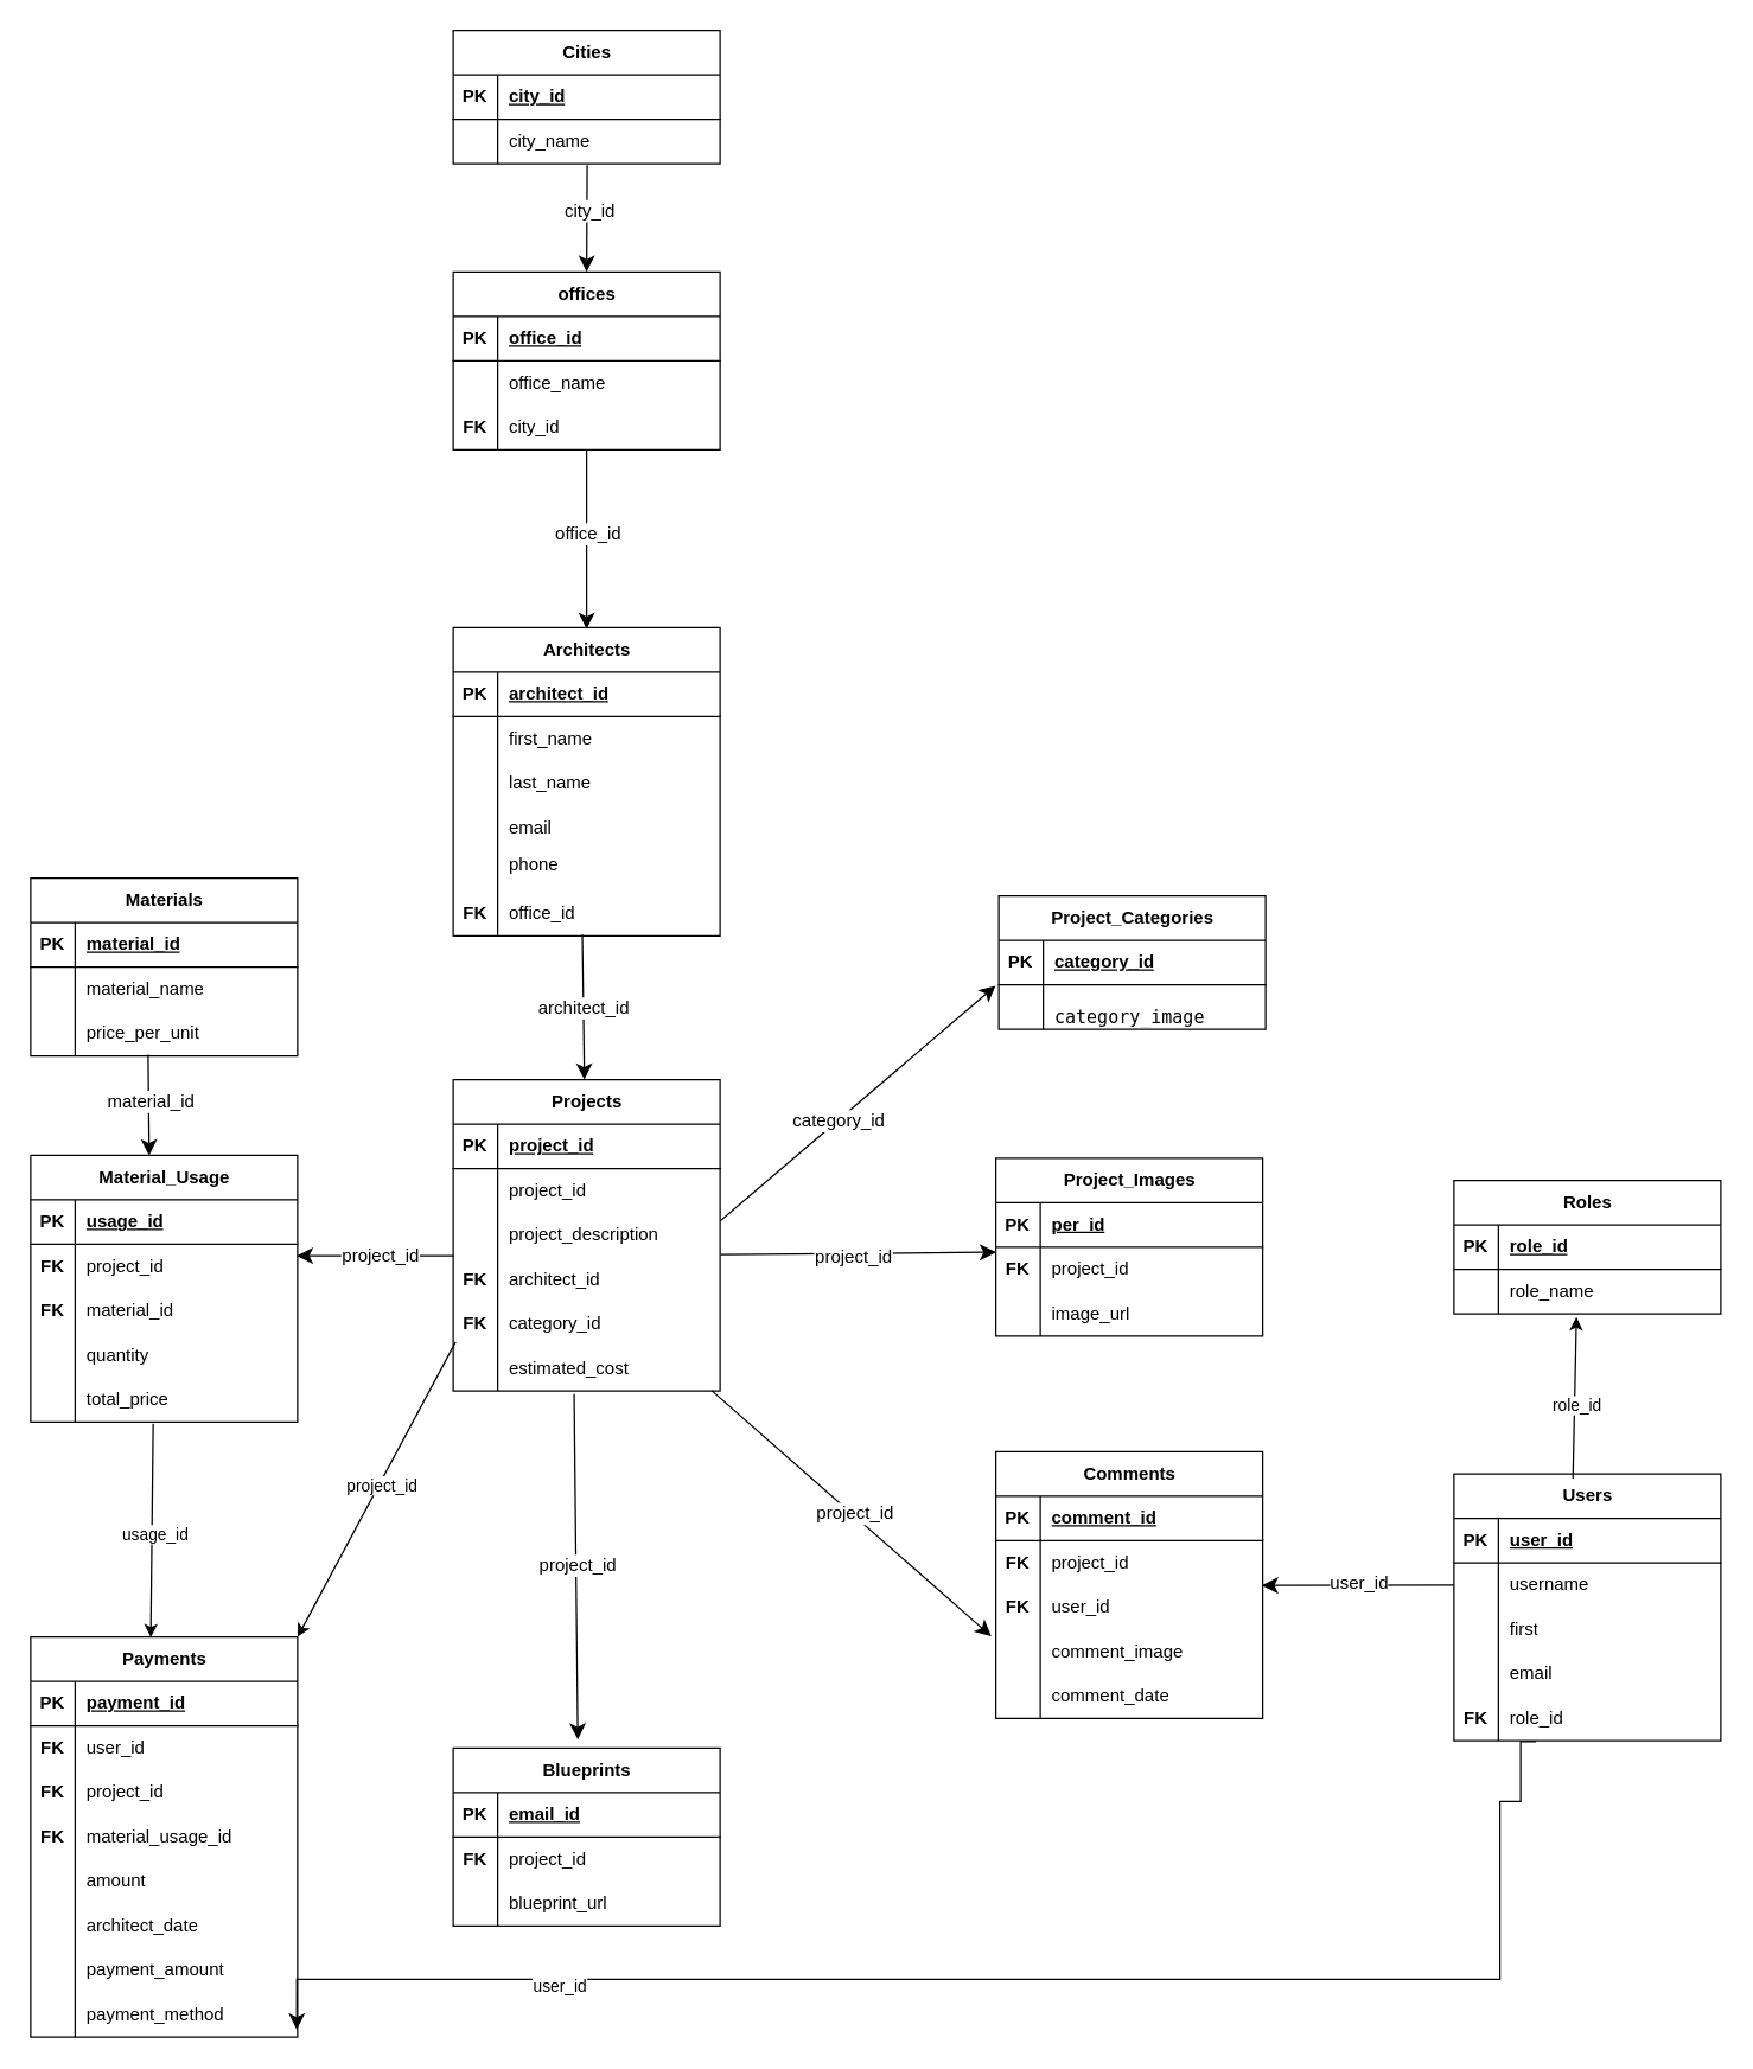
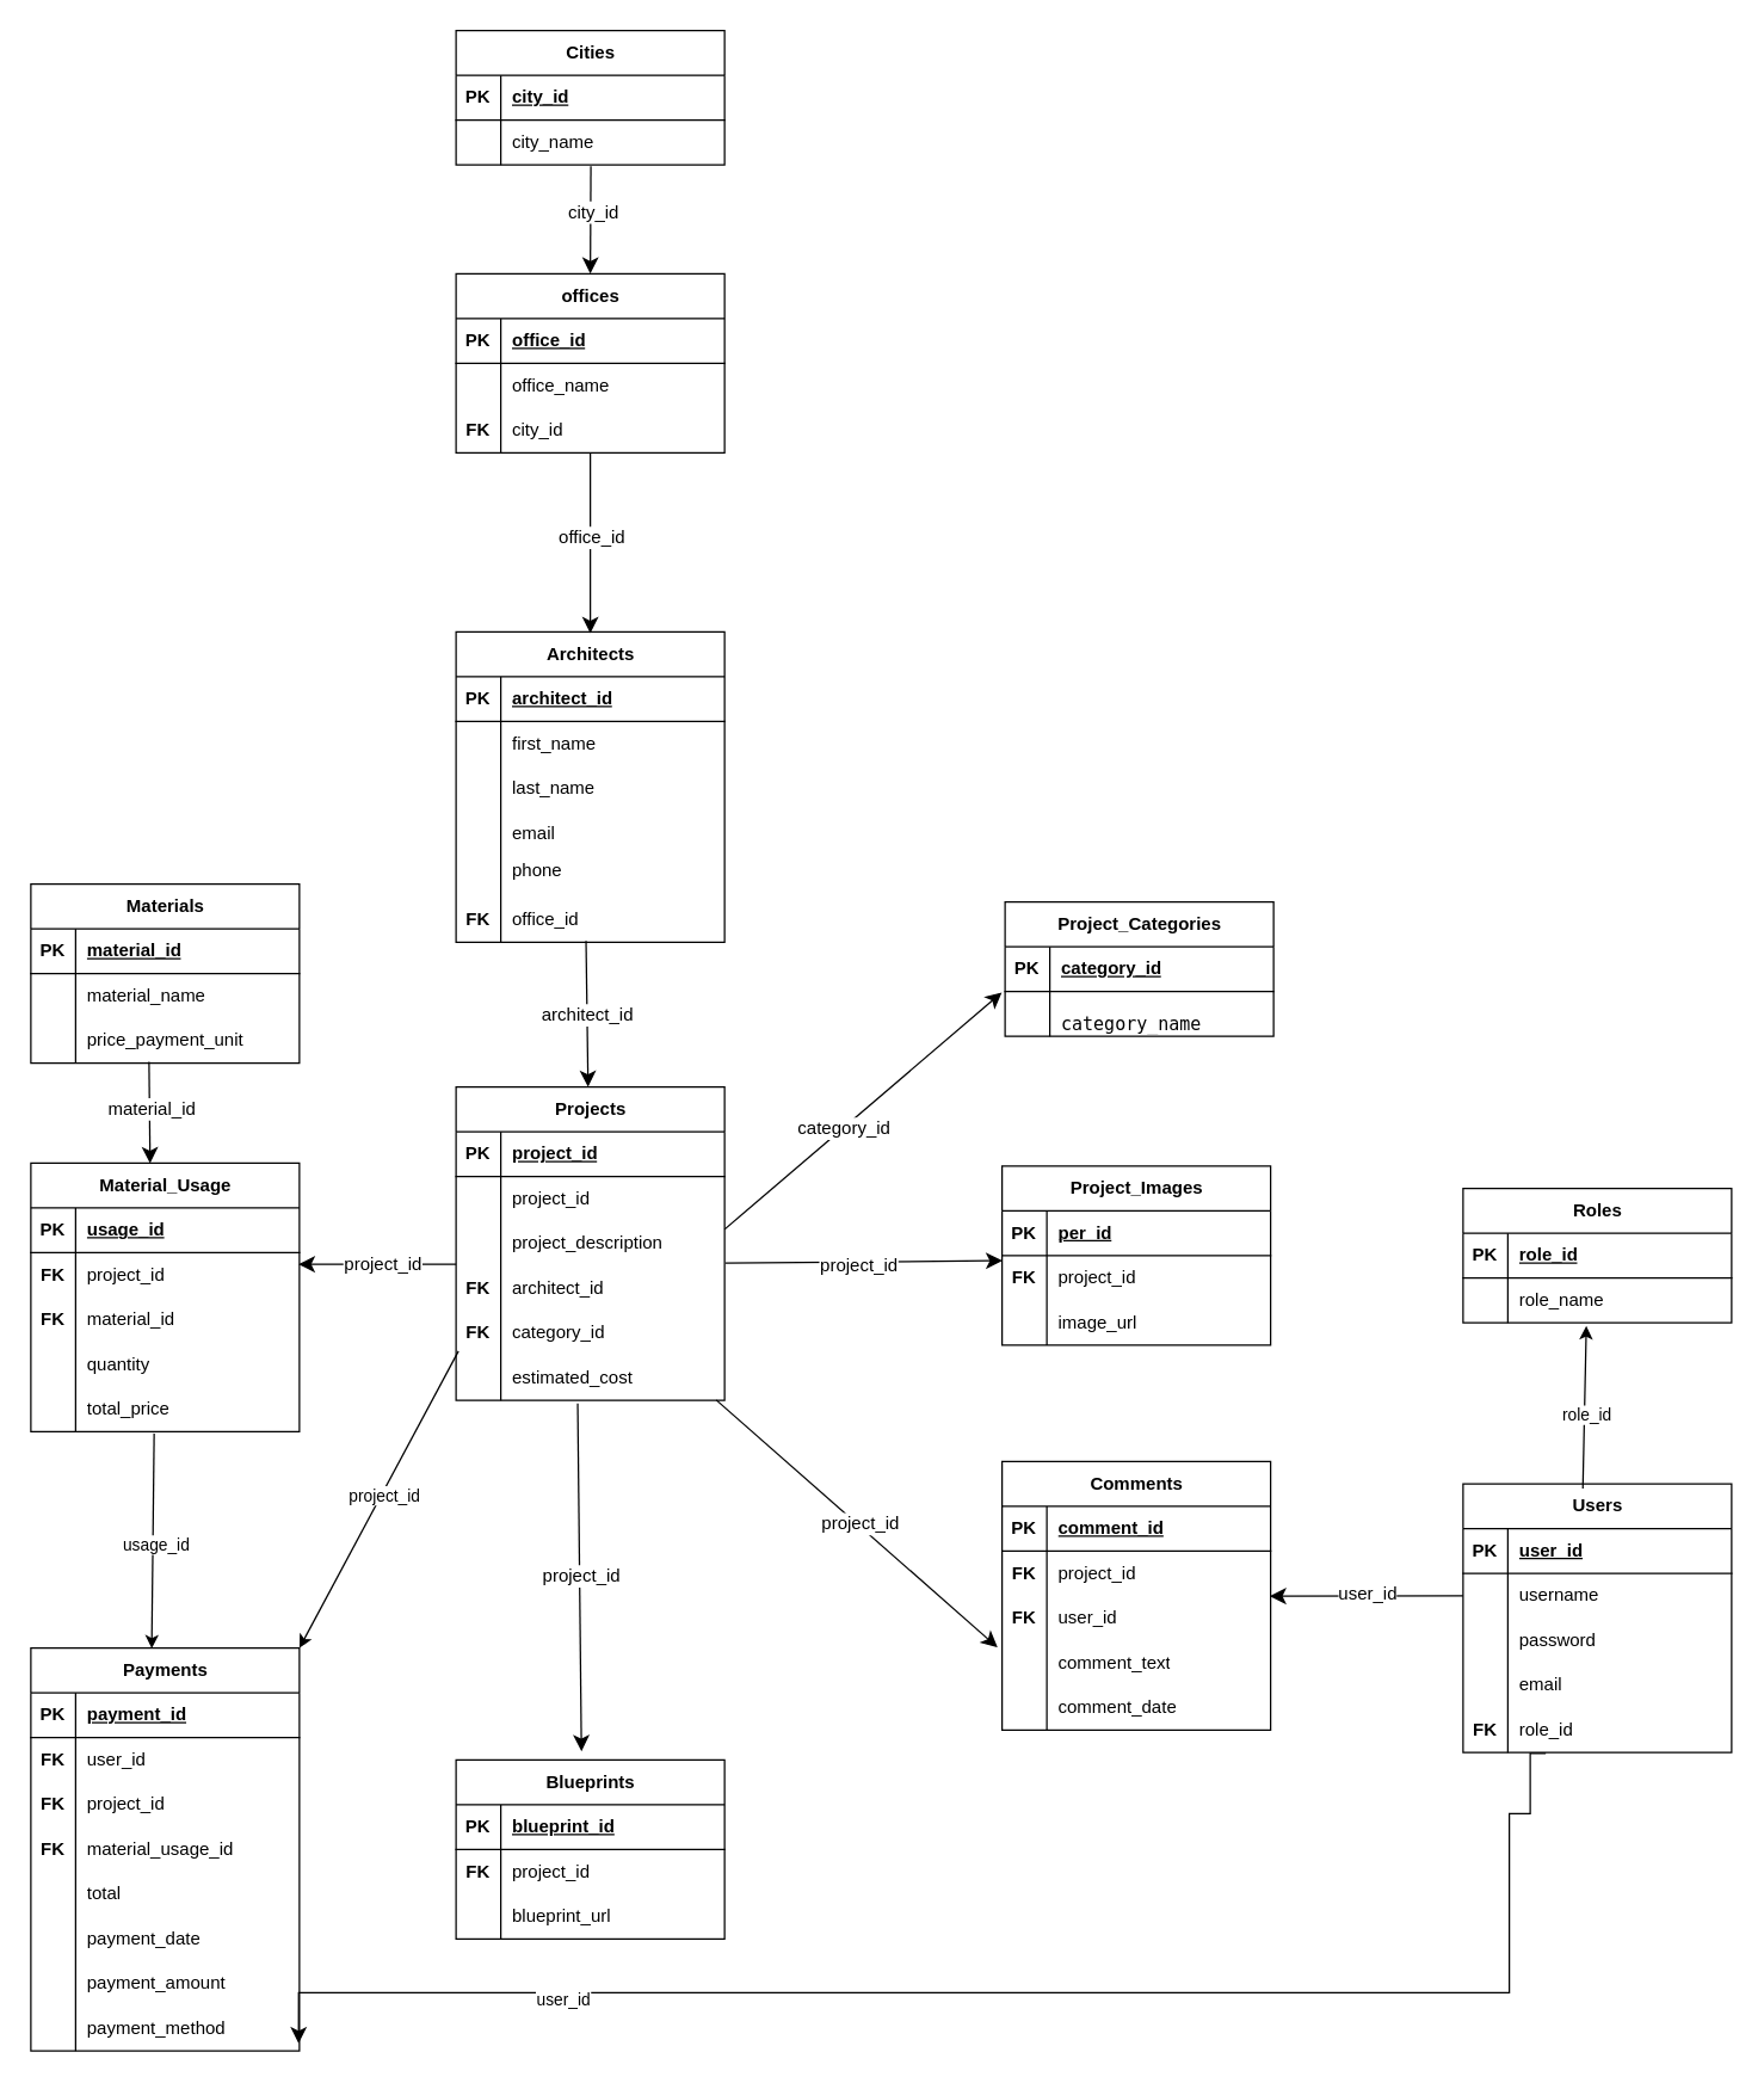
- <mxCell id="70" value="&lt;pre&gt;&lt;div class=&quot;dark bg-gray-950 rounded-md border-[0.5px] border-token-border-medium&quot;&gt;&lt;div dir=&quot;ltr&quot; class=&quot;overflow-y-auto p-4&quot;&gt;&lt;code class=&quot;!whitespace-pre hljs language-plaintext&quot;&gt;&lt;pre&gt;&lt;div class=&quot;dark bg-gray-950 rounded-md border-[0.5px] border-token-border-medium&quot;&gt;&lt;div dir=&quot;ltr&quot; class=&quot;overflow-y-auto p-4&quot;&gt;&lt;code class=&quot;!whitespace-pre hljs language-plaintext&quot;&gt;category_image&lt;br/&gt;&lt;/code&gt;&lt;/div&gt;&lt;/div&gt;&lt;/pre&gt;&lt;p&gt;&lt;/p&gt;&lt;/code&gt;&lt;/div&gt;&lt;/div&gt;&lt;/pre&gt;&lt;p&gt;&lt;/p&gt;" style="shape=partialRectangle;connectable=0;fillColor=none;top=0;left=0;bottom=0;right=0;align=left;spacingLeft=6;overflow=hidden;whiteSpace=wrap;html=1;" parent="68" vertex="1"><mxGeometry x="30" width="150" height="30" as="geometry"><mxRectangle width="150" height="30" as="alternateBounds" /></mxGeometry></mxCell>
+ <mxCell id="70" value="&lt;pre&gt;&lt;div class=&quot;dark bg-gray-950 rounded-md border-[0.5px] border-token-border-medium&quot;&gt;&lt;div dir=&quot;ltr&quot; class=&quot;overflow-y-auto p-4&quot;&gt;&lt;code class=&quot;!whitespace-pre hljs language-plaintext&quot;&gt;&lt;pre&gt;&lt;div class=&quot;dark bg-gray-950 rounded-md border-[0.5px] border-token-border-medium&quot;&gt;&lt;div dir=&quot;ltr&quot; class=&quot;overflow-y-auto p-4&quot;&gt;&lt;code class=&quot;!whitespace-pre hljs language-plaintext&quot;&gt;category_name&lt;br/&gt;&lt;/code&gt;&lt;/div&gt;&lt;/div&gt;&lt;/pre&gt;&lt;p&gt;&lt;/p&gt;&lt;/code&gt;&lt;/div&gt;&lt;/div&gt;&lt;/pre&gt;&lt;p&gt;&lt;/p&gt;" style="shape=partialRectangle;connectable=0;fillColor=none;top=0;left=0;bottom=0;right=0;align=left;spacingLeft=6;overflow=hidden;whiteSpace=wrap;html=1;" parent="68" vertex="1"><mxGeometry x="30" width="150" height="30" as="geometry"><mxRectangle width="150" height="30" as="alternateBounds" /></mxGeometry></mxCell>
- <mxCell id="122" value="price_per_unit" style="shape=partialRectangle;connectable=0;fillColor=none;top=0;left=0;bottom=0;right=0;align=left;spacingLeft=6;overflow=hidden;whiteSpace=wrap;html=1;" parent="120" vertex="1"><mxGeometry x="30" width="150" height="30" as="geometry"><mxRectangle width="150" height="30" as="alternateBounds" /></mxGeometry></mxCell>
+ <mxCell id="122" value="price_payment_unit" style="shape=partialRectangle;connectable=0;fillColor=none;top=0;left=0;bottom=0;right=0;align=left;spacingLeft=6;overflow=hidden;whiteSpace=wrap;html=1;" parent="120" vertex="1"><mxGeometry x="30" width="150" height="30" as="geometry"><mxRectangle width="150" height="30" as="alternateBounds" /></mxGeometry></mxCell>
- <mxCell id="47" value="first" style="shape=partialRectangle;connectable=0;fillColor=none;top=0;left=0;bottom=0;right=0;align=left;spacingLeft=6;overflow=hidden;whiteSpace=wrap;html=1;" parent="45" vertex="1"><mxGeometry x="30" width="150" height="30" as="geometry"><mxRectangle width="150" height="30" as="alternateBounds" /></mxGeometry></mxCell>
+ <mxCell id="47" value="password" style="shape=partialRectangle;connectable=0;fillColor=none;top=0;left=0;bottom=0;right=0;align=left;spacingLeft=6;overflow=hidden;whiteSpace=wrap;html=1;" parent="45" vertex="1"><mxGeometry x="30" width="150" height="30" as="geometry"><mxRectangle width="150" height="30" as="alternateBounds" /></mxGeometry></mxCell>
- <mxCell id="83" value="comment_image" style="shape=partialRectangle;connectable=0;fillColor=none;top=0;left=0;bottom=0;right=0;align=left;spacingLeft=6;overflow=hidden;whiteSpace=wrap;html=1;" parent="81" vertex="1"><mxGeometry x="30" width="150" height="30" as="geometry"><mxRectangle width="150" height="30" as="alternateBounds" /></mxGeometry></mxCell>
+ <mxCell id="83" value="comment_text" style="shape=partialRectangle;connectable=0;fillColor=none;top=0;left=0;bottom=0;right=0;align=left;spacingLeft=6;overflow=hidden;whiteSpace=wrap;html=1;" parent="81" vertex="1"><mxGeometry x="30" width="150" height="30" as="geometry"><mxRectangle width="150" height="30" as="alternateBounds" /></mxGeometry></mxCell>
- <mxCell id="90" value="email_id " style="shape=partialRectangle;connectable=0;fillColor=none;top=0;left=0;bottom=0;right=0;align=left;spacingLeft=6;fontStyle=5;overflow=hidden;whiteSpace=wrap;html=1;" parent="88" vertex="1"><mxGeometry x="30" width="150" height="30" as="geometry"><mxRectangle width="150" height="30" as="alternateBounds" /></mxGeometry></mxCell>
+ <mxCell id="90" value="blueprint_id " style="shape=partialRectangle;connectable=0;fillColor=none;top=0;left=0;bottom=0;right=0;align=left;spacingLeft=6;fontStyle=5;overflow=hidden;whiteSpace=wrap;html=1;" parent="88" vertex="1"><mxGeometry x="30" width="150" height="30" as="geometry"><mxRectangle width="150" height="30" as="alternateBounds" /></mxGeometry></mxCell>
- <mxCell id="177" value="amount " style="shape=partialRectangle;connectable=0;fillColor=none;top=0;left=0;bottom=0;right=0;align=left;spacingLeft=6;overflow=hidden;whiteSpace=wrap;html=1;" parent="175" vertex="1"><mxGeometry x="30" width="150" height="30" as="geometry"><mxRectangle width="150" height="30" as="alternateBounds" /></mxGeometry></mxCell>
+ <mxCell id="177" value="total " style="shape=partialRectangle;connectable=0;fillColor=none;top=0;left=0;bottom=0;right=0;align=left;spacingLeft=6;overflow=hidden;whiteSpace=wrap;html=1;" parent="175" vertex="1"><mxGeometry x="30" width="150" height="30" as="geometry"><mxRectangle width="150" height="30" as="alternateBounds" /></mxGeometry></mxCell>
- <mxCell id="180" value="architect_date " style="shape=partialRectangle;connectable=0;fillColor=none;top=0;left=0;bottom=0;right=0;align=left;spacingLeft=6;overflow=hidden;whiteSpace=wrap;html=1;" parent="178" vertex="1"><mxGeometry x="30" width="150" height="30" as="geometry"><mxRectangle width="150" height="30" as="alternateBounds" /></mxGeometry></mxCell>
+ <mxCell id="180" value="payment_date " style="shape=partialRectangle;connectable=0;fillColor=none;top=0;left=0;bottom=0;right=0;align=left;spacingLeft=6;overflow=hidden;whiteSpace=wrap;html=1;" parent="178" vertex="1"><mxGeometry x="30" width="150" height="30" as="geometry"><mxRectangle width="150" height="30" as="alternateBounds" /></mxGeometry></mxCell>
